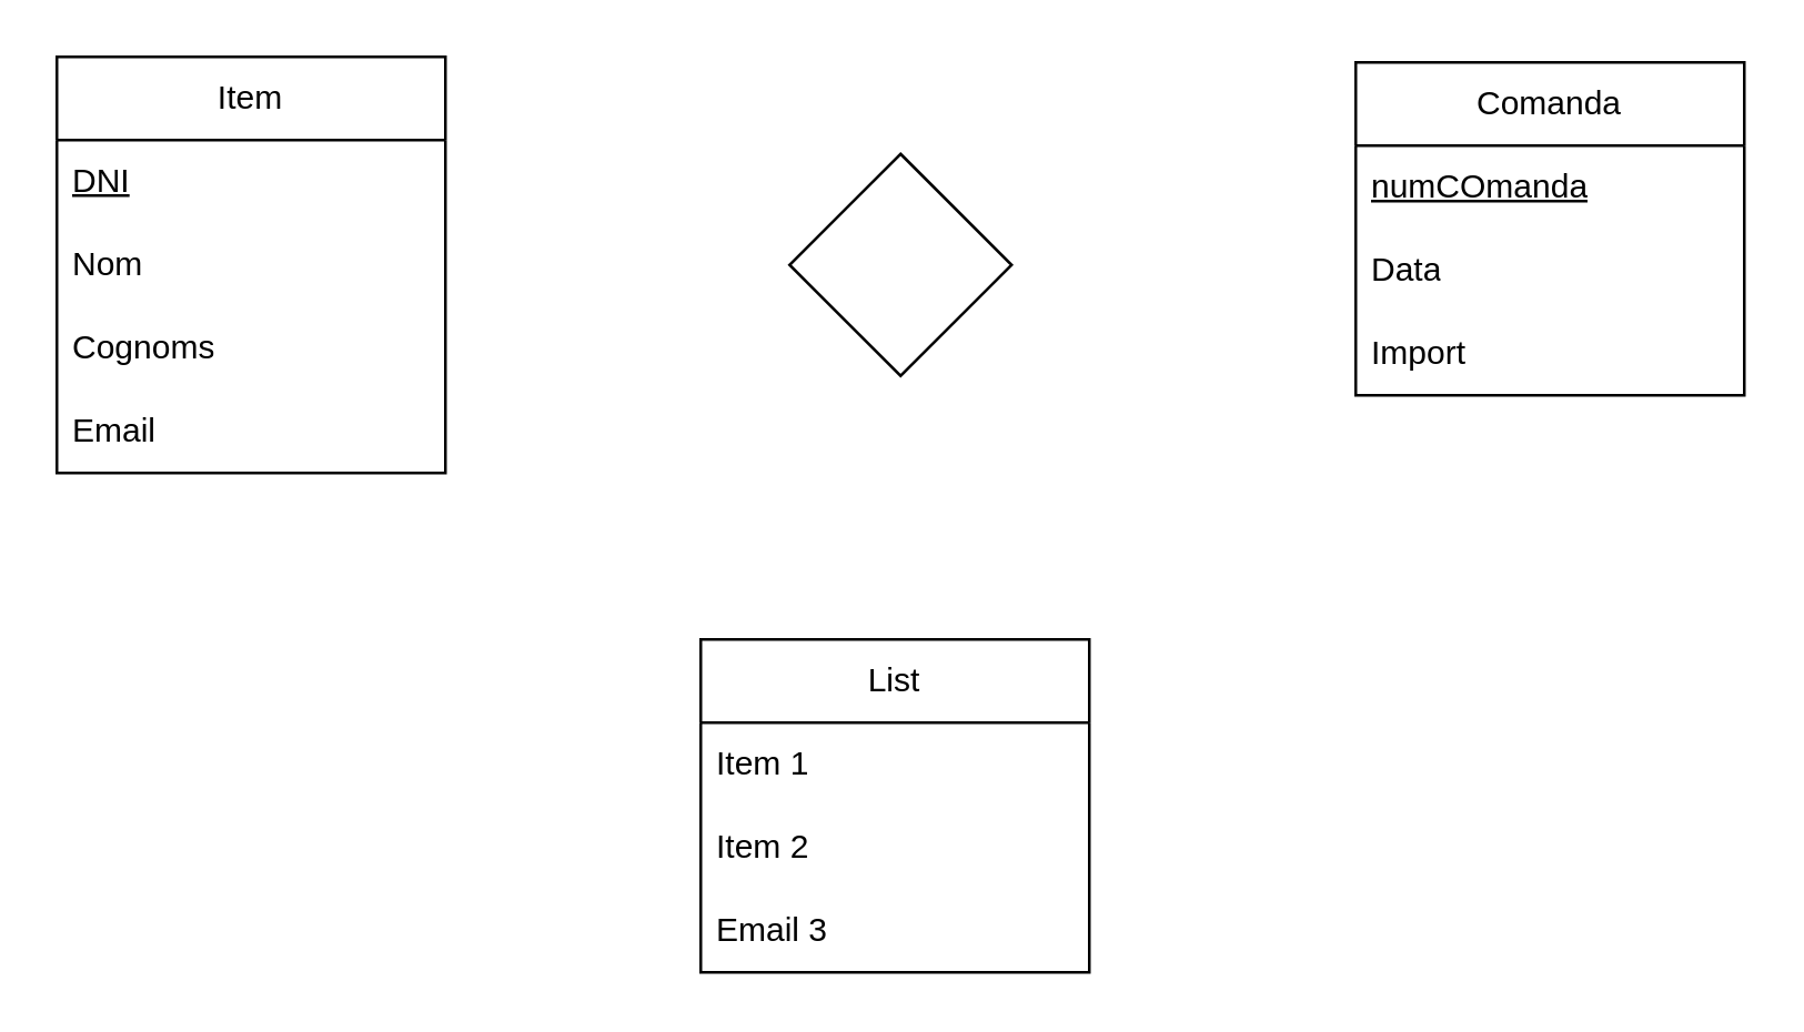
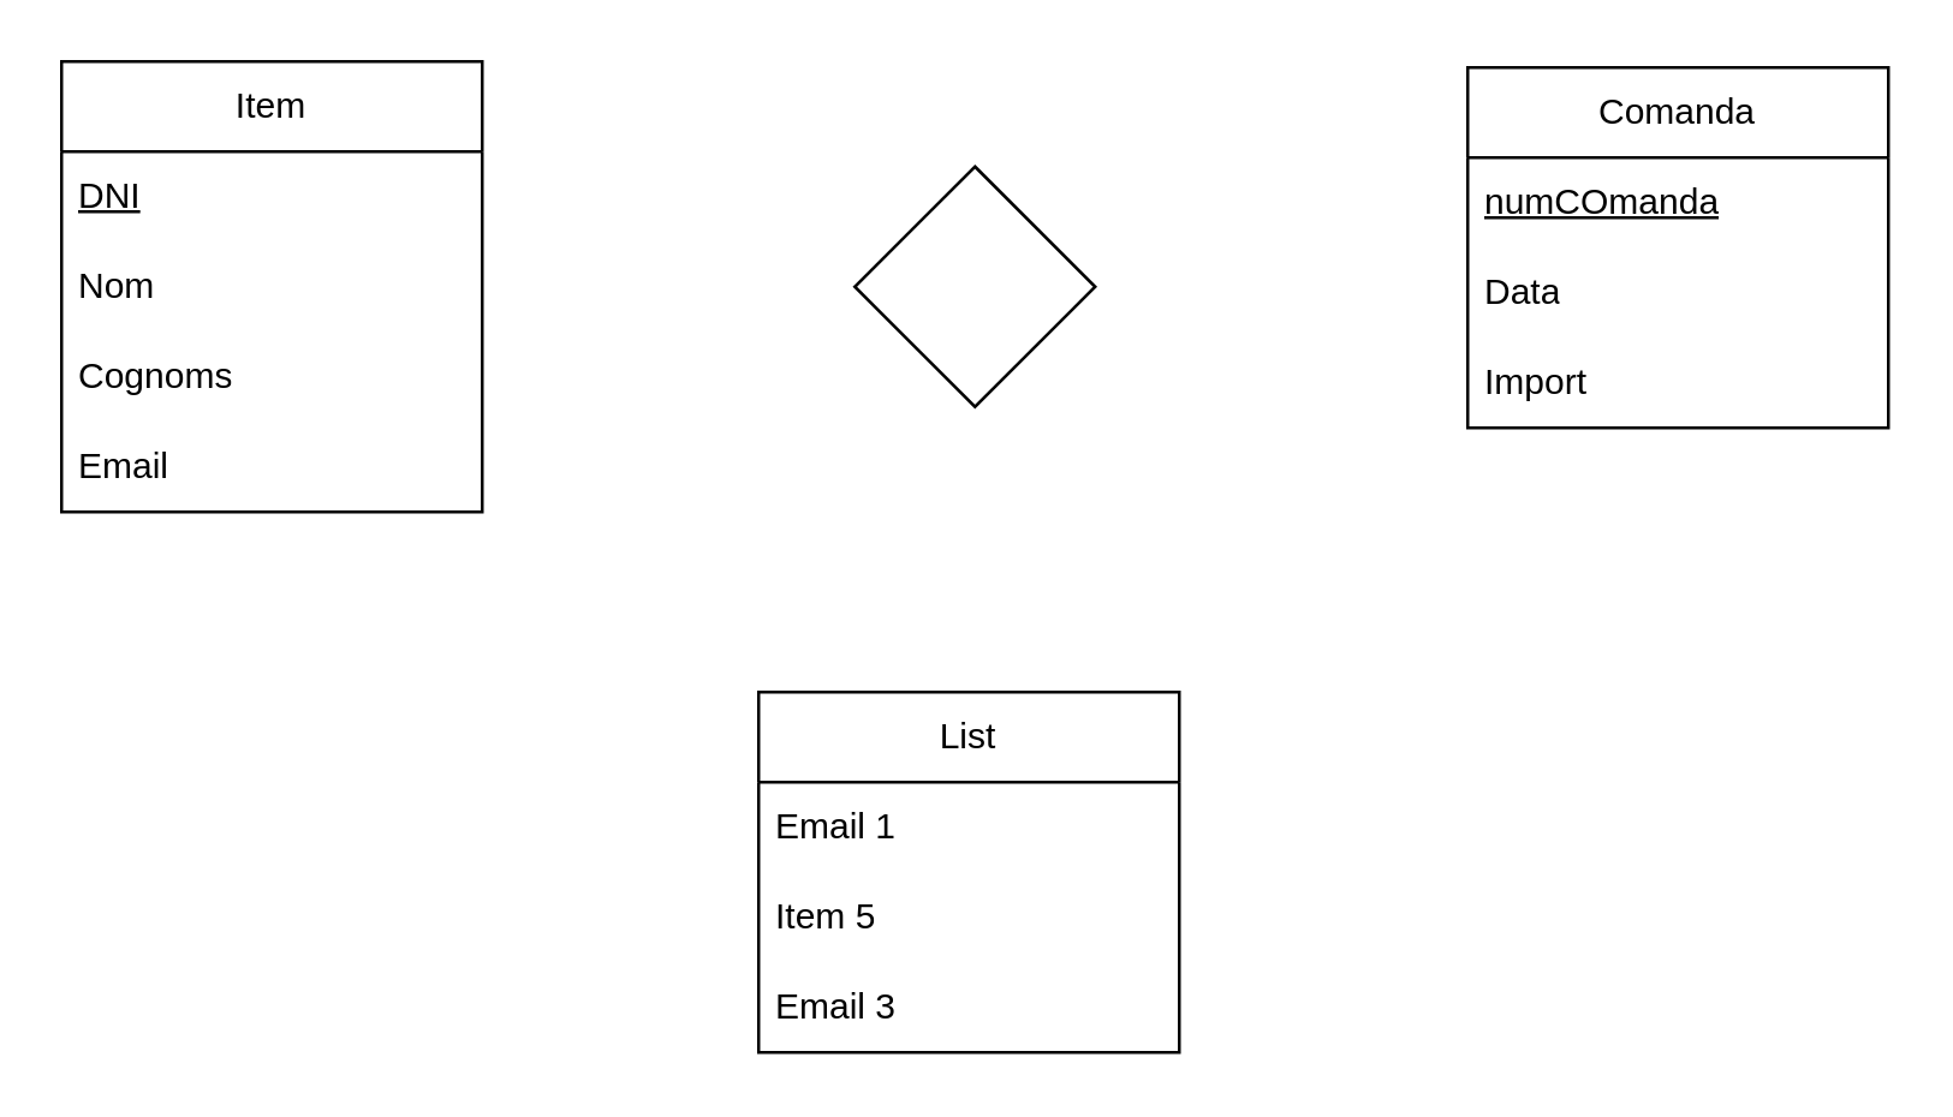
- <mxCell id="12" value="Item 1" style="text;strokeColor=none;fillColor=none;align=left;verticalAlign=middle;spacingLeft=4;spacingRight=4;overflow=hidden;points=[[0,0.5],[1,0.5]];portConstraint=eastwest;rotatable=0;whiteSpace=wrap;html=1;" vertex="1" parent="11"><mxGeometry y="30" width="140" height="30" as="geometry" /></mxCell>
+ <mxCell id="12" value="Email 1" style="text;strokeColor=none;fillColor=none;align=left;verticalAlign=middle;spacingLeft=4;spacingRight=4;overflow=hidden;points=[[0,0.5],[1,0.5]];portConstraint=eastwest;rotatable=0;whiteSpace=wrap;html=1;" vertex="1" parent="11"><mxGeometry y="30" width="140" height="30" as="geometry" /></mxCell>
- <mxCell id="13" value="Item 2" style="text;strokeColor=none;fillColor=none;align=left;verticalAlign=middle;spacingLeft=4;spacingRight=4;overflow=hidden;points=[[0,0.5],[1,0.5]];portConstraint=eastwest;rotatable=0;whiteSpace=wrap;html=1;" vertex="1" parent="11"><mxGeometry y="60" width="140" height="30" as="geometry" /></mxCell>
+ <mxCell id="13" value="Item 5" style="text;strokeColor=none;fillColor=none;align=left;verticalAlign=middle;spacingLeft=4;spacingRight=4;overflow=hidden;points=[[0,0.5],[1,0.5]];portConstraint=eastwest;rotatable=0;whiteSpace=wrap;html=1;" vertex="1" parent="11"><mxGeometry y="60" width="140" height="30" as="geometry" /></mxCell>
